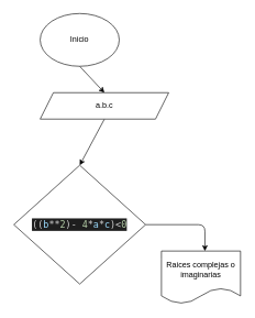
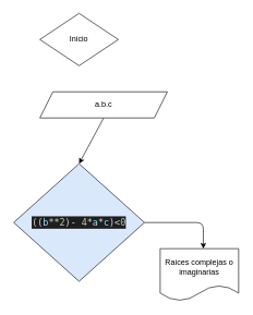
- <mxCell id="3" value="Inicio" style="ellipse;whiteSpace=wrap;html=1;" vertex="1" parent="1"><mxGeometry x="60" y="20" width="120" height="80" as="geometry" /></mxCell>
+ <mxCell id="3" value="Inicio" style="rhombus;whiteSpace=wrap;html=1;" vertex="1" parent="1"><mxGeometry x="60" y="20" width="120" height="80" as="geometry" /></mxCell>
- <mxCell id="2" style="edgeStyle=none;html=1;exitX=0.5;exitY=1;exitDx=0;exitDy=0;entryX=0.5;entryY=0;entryDx=0;entryDy=0;" edge="1" parent="1" source="3" target="5"><mxGeometry relative="1" as="geometry" /></mxCell>
- <mxCell id="7" value="&lt;div style=&quot;color: rgb(212 , 212 , 212) ; background-color: rgb(30 , 30 , 30) ; font-family: &amp;#34;droid sans mono&amp;#34; , &amp;#34;monospace&amp;#34; , monospace ; font-size: 14px ; line-height: 19px&quot;&gt;((&lt;span style=&quot;color: #9cdcfe&quot;&gt;b&lt;/span&gt;**&lt;span style=&quot;color: #b5cea8&quot;&gt;2&lt;/span&gt;)- &lt;span style=&quot;color: #b5cea8&quot;&gt;4&lt;/span&gt;*&lt;span style=&quot;color: #9cdcfe&quot;&gt;a&lt;/span&gt;*&lt;span style=&quot;color: #9cdcfe&quot;&gt;c&lt;/span&gt;)&amp;lt;&lt;span style=&quot;color: #b5cea8&quot;&gt;0&lt;/span&gt;&lt;/div&gt;" style="rhombus;whiteSpace=wrap;html=1;" vertex="1" parent="1"><mxGeometry x="20" y="250" width="200" height="180" as="geometry" /></mxCell>
+ <mxCell id="7" value="&lt;div style=&quot;color: rgb(212 , 212 , 212) ; background-color: rgb(30 , 30 , 30) ; font-family: &amp;#34;droid sans mono&amp;#34; , &amp;#34;monospace&amp;#34; , monospace ; font-size: 14px ; line-height: 19px&quot;&gt;((&lt;span style=&quot;color: #9cdcfe&quot;&gt;b&lt;/span&gt;**&lt;span style=&quot;color: #b5cea8&quot;&gt;2&lt;/span&gt;)- &lt;span style=&quot;color: #b5cea8&quot;&gt;4&lt;/span&gt;*&lt;span style=&quot;color: #9cdcfe&quot;&gt;a&lt;/span&gt;*&lt;span style=&quot;color: #9cdcfe&quot;&gt;c&lt;/span&gt;)&amp;lt;&lt;span style=&quot;color: #b5cea8&quot;&gt;0&lt;/span&gt;&lt;/div&gt;" style="rhombus;whiteSpace=wrap;html=1;fillColor=#dae8fc;" vertex="1" parent="1"><mxGeometry x="20" y="250" width="200" height="180" as="geometry" /></mxCell>
